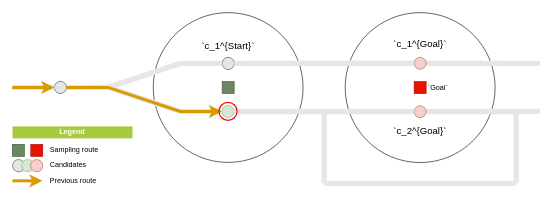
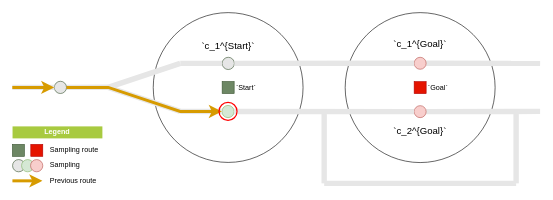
+ <mxCell id="9" value="`Start`" style="text;html=1;strokeColor=none;fillColor=none;align=center;verticalAlign=middle;whiteSpace=wrap;rounded=0;" parent="1" vertex="1"><mxGeometry x="389.89" y="134.79" width="40" height="20" as="geometry" /></mxCell>
- <mxCell id="30" value="&lt;b&gt;Legend&lt;/b&gt;" style="text;html=1;strokeColor=none;align=center;verticalAlign=middle;whiteSpace=wrap;rounded=0;fillColor=#a8ca40;fontColor=#FFFFFF;" parent="1" vertex="1"><mxGeometry x="20.42" y="210" width="200" height="20" as="geometry" /></mxCell>
+ <mxCell id="30" value="&lt;b&gt;Legend&lt;/b&gt;" style="text;html=1;strokeColor=none;align=center;verticalAlign=middle;whiteSpace=wrap;rounded=0;fillColor=#a8ca40;fontColor=#FFFFFF;" parent="1" vertex="1"><mxGeometry x="20.42" y="210" width="149.79" height="20" as="geometry" /></mxCell>
- <mxCell id="31" value="Candidates" style="text;html=1;strokeColor=none;fillColor=none;align=left;verticalAlign=middle;whiteSpace=wrap;rounded=0;" parent="1" vertex="1"><mxGeometry x="80.84" y="265" width="89.37" height="20" as="geometry" /></mxCell>
+ <mxCell id="31" value="Sampling" style="text;html=1;strokeColor=none;fillColor=none;align=left;verticalAlign=middle;whiteSpace=wrap;rounded=0;" parent="1" vertex="1"><mxGeometry x="80.84" y="265" width="89.37" height="20" as="geometry" /></mxCell>
